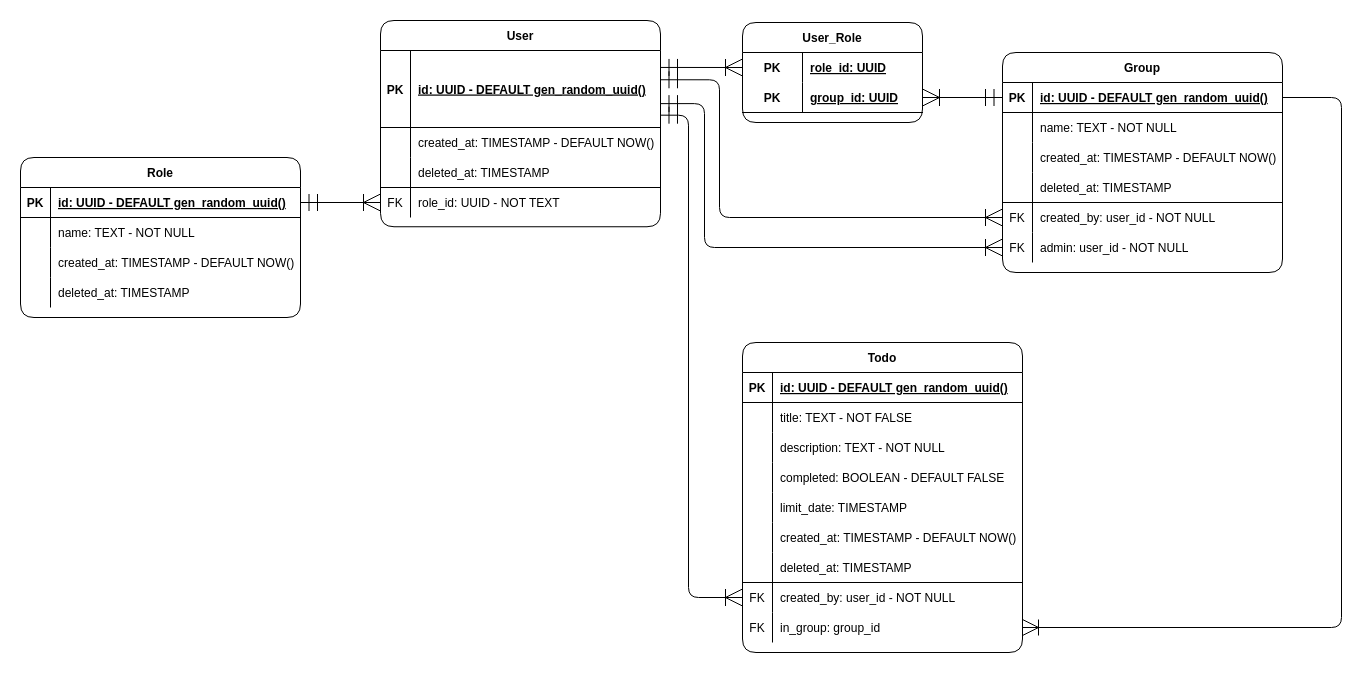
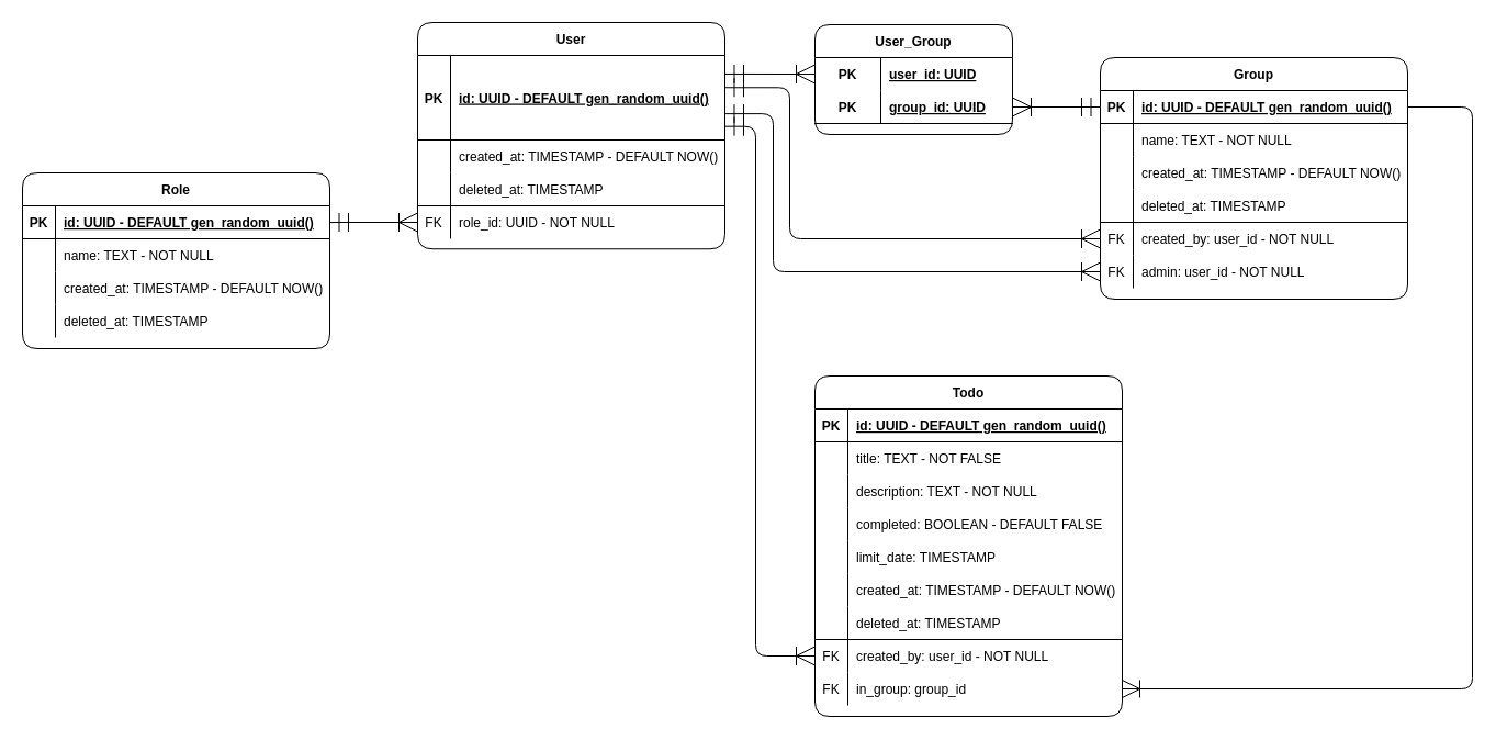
- <mxCell id="62" value="User_Role" style="shape=table;startSize=30;container=1;collapsible=1;childLayout=tableLayout;fixedRows=1;rowLines=0;fontStyle=1;align=center;resizeLast=1;swimlaneLine=1;swimlaneHead=1;swimlaneBody=1;horizontal=1;top=1;bottom=1;left=1;right=1;rounded=1;" parent="1" vertex="1"><mxGeometry x="742" y="22" width="180" height="100" as="geometry" /></mxCell>
+ <mxCell id="62" value="User_Group" style="shape=table;startSize=30;container=1;collapsible=1;childLayout=tableLayout;fixedRows=1;rowLines=0;fontStyle=1;align=center;resizeLast=1;swimlaneLine=1;swimlaneHead=1;swimlaneBody=1;horizontal=1;top=1;bottom=1;left=1;right=1;rounded=1;" parent="1" vertex="1"><mxGeometry x="742" y="22" width="180" height="100" as="geometry" /></mxCell>
- <mxCell id="65" value="role_id: UUID" style="shape=partialRectangle;connectable=0;fillColor=none;top=0;left=0;bottom=0;right=0;align=left;spacingLeft=6;fontStyle=5;overflow=hidden;rounded=1;" parent="63" vertex="1"><mxGeometry x="60" width="120" height="30" as="geometry"><mxRectangle width="120" height="30" as="alternateBounds" /></mxGeometry></mxCell>
+ <mxCell id="65" value="user_id: UUID" style="shape=partialRectangle;connectable=0;fillColor=none;top=0;left=0;bottom=0;right=0;align=left;spacingLeft=6;fontStyle=5;overflow=hidden;rounded=1;" parent="63" vertex="1"><mxGeometry x="60" width="120" height="30" as="geometry"><mxRectangle width="120" height="30" as="alternateBounds" /></mxGeometry></mxCell>
- <mxCell id="42" value="role_id: UUID - NOT TEXT" style="shape=partialRectangle;connectable=0;fillColor=none;top=0;left=0;bottom=0;right=0;align=left;spacingLeft=6;overflow=hidden;rounded=1;" parent="40" vertex="1"><mxGeometry x="30" width="250" height="30" as="geometry"><mxRectangle width="250" height="30" as="alternateBounds" /></mxGeometry></mxCell>
+ <mxCell id="42" value="role_id: UUID - NOT NULL" style="shape=partialRectangle;connectable=0;fillColor=none;top=0;left=0;bottom=0;right=0;align=left;spacingLeft=6;overflow=hidden;rounded=1;" parent="40" vertex="1"><mxGeometry x="30" width="250" height="30" as="geometry"><mxRectangle width="250" height="30" as="alternateBounds" /></mxGeometry></mxCell>
